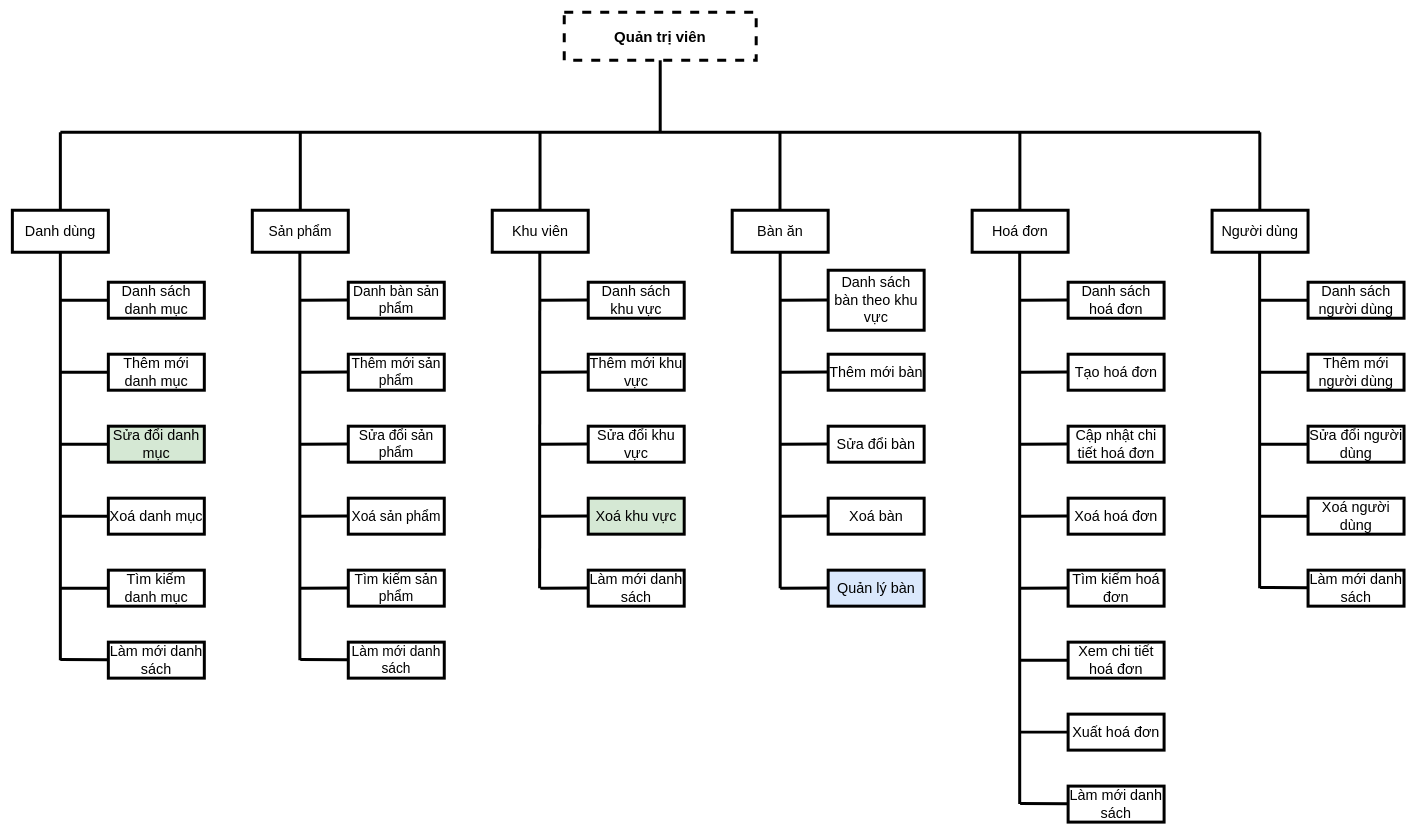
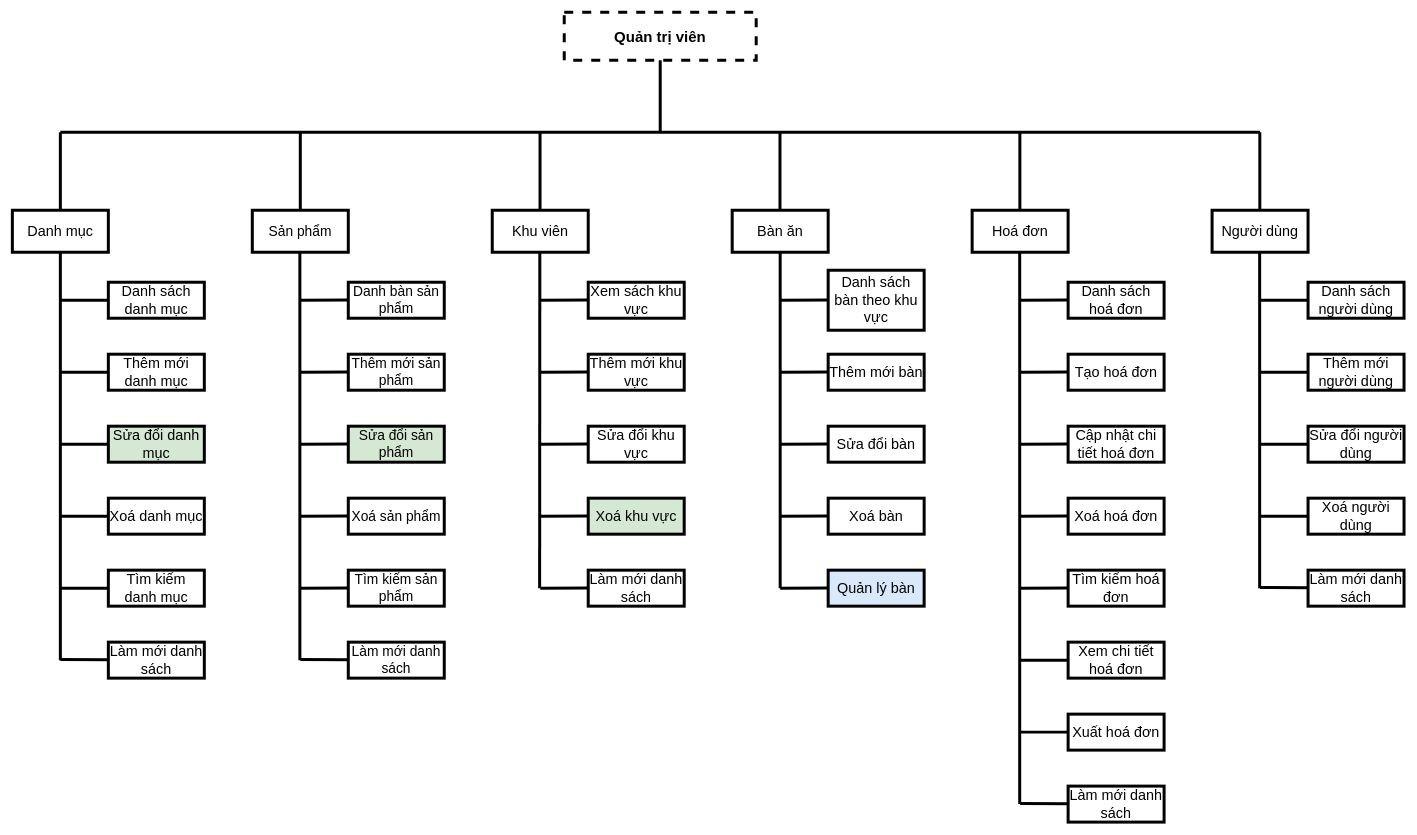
- <mxCell id="6" value="Danh dùng" style="rounded=0;whiteSpace=wrap;html=1;fontSize=24;strokeWidth=5;" parent="1" vertex="1"><mxGeometry x="20" y="350" width="160" height="70" as="geometry" /></mxCell>
+ <mxCell id="6" value="Danh mục" style="rounded=0;whiteSpace=wrap;html=1;fontSize=24;strokeWidth=5;" parent="1" vertex="1"><mxGeometry x="20" y="350" width="160" height="70" as="geometry" /></mxCell>
- <mxCell id="34" value="Danh sách khu vực" style="rounded=0;whiteSpace=wrap;html=1;fontSize=24;strokeWidth=5;" parent="1" vertex="1"><mxGeometry x="980" y="470" width="160" height="60" as="geometry" /></mxCell>
+ <mxCell id="34" value="Xem sách khu vực" style="rounded=0;whiteSpace=wrap;html=1;fontSize=24;strokeWidth=5;" parent="1" vertex="1"><mxGeometry x="980" y="470" width="160" height="60" as="geometry" /></mxCell>
- <mxCell id="25" value="Sửa đổi sản phẩm" style="rounded=0;whiteSpace=wrap;html=1;fontSize=23;strokeWidth=5;" parent="1" vertex="1"><mxGeometry x="580" y="710" width="160" height="60" as="geometry" /></mxCell>
+ <mxCell id="25" value="Sửa đổi sản phẩm" style="rounded=0;whiteSpace=wrap;html=1;fontSize=23;strokeWidth=5;fillColor=#d5e8d4;" parent="1" vertex="1"><mxGeometry x="580" y="710" width="160" height="60" as="geometry" /></mxCell>
